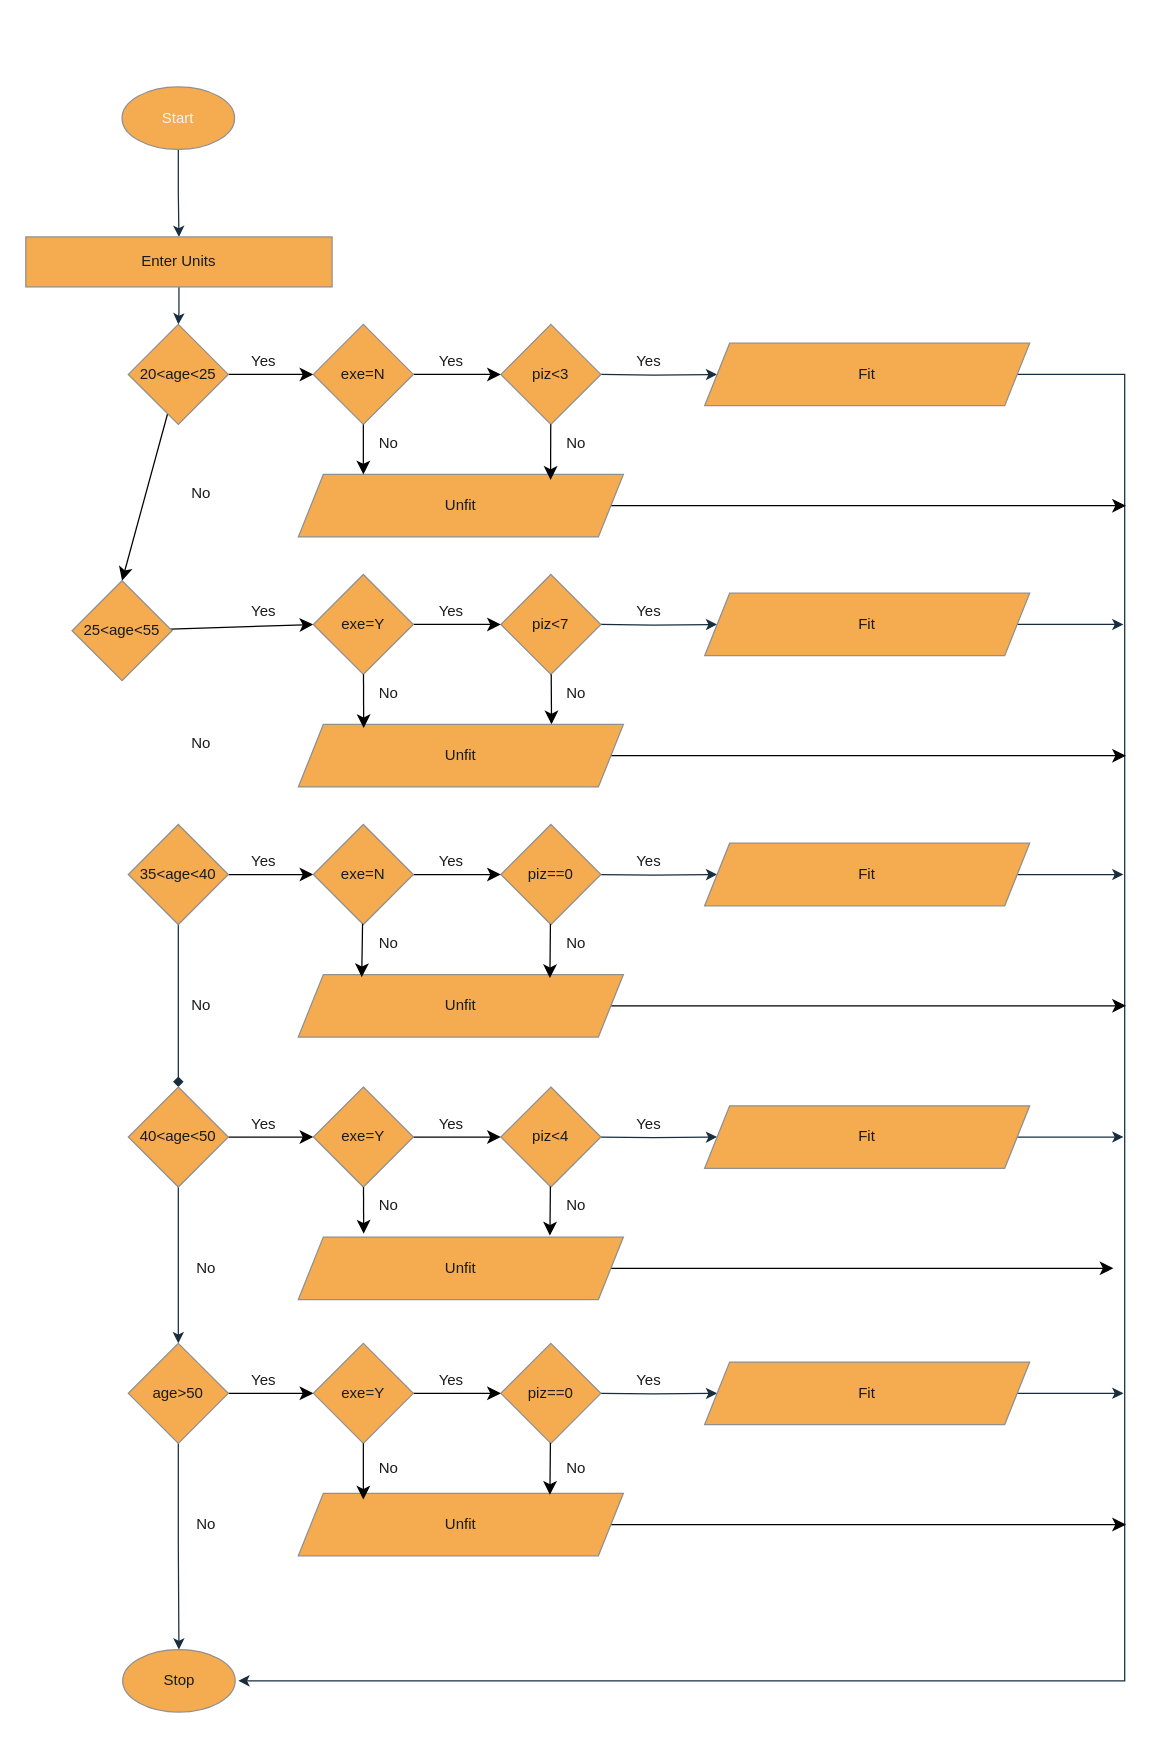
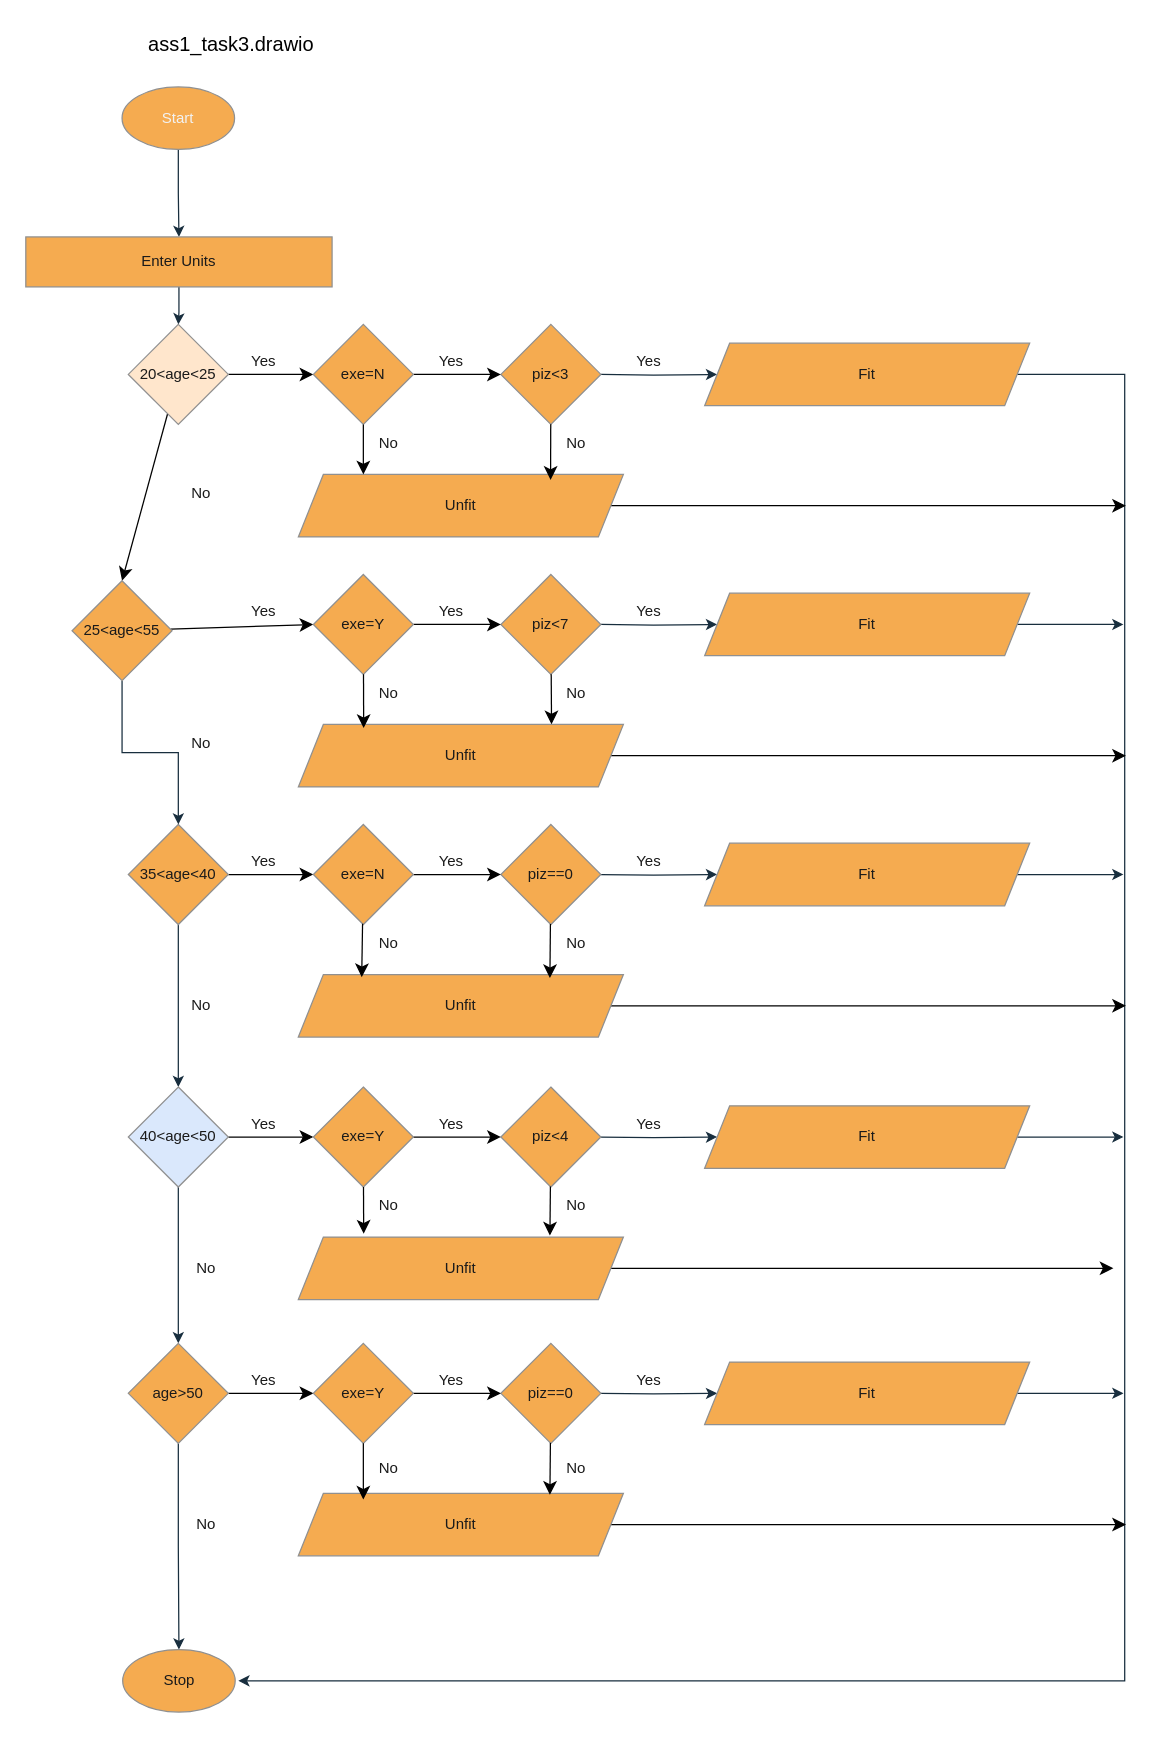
+ <mxCell id="2" value="ass1_task3.drawio" style="text;html=1;align=center;verticalAlign=middle;resizable=0;points=[];autosize=1;strokeColor=none;fillColor=none;fontSize=16;" vertex="1" parent="1"><mxGeometry x="104" y="20" width="160" height="30" as="geometry" /></mxCell>
- <mxCell id="10" value="20&amp;lt;age&amp;lt;25" style="rhombus;whiteSpace=wrap;html=1;labelBackgroundColor=none;fillColor=#F5AB50;strokeColor=#909090;fontColor=#1A1A1A;" vertex="1" parent="1"><mxGeometry x="102" y="259" width="80" height="80" as="geometry" /></mxCell>
+ <mxCell id="10" value="20&amp;lt;age&amp;lt;25" style="rhombus;whiteSpace=wrap;html=1;labelBackgroundColor=none;fillColor=#ffe6cc;strokeColor=#909090;fontColor=#1A1A1A;" vertex="1" parent="1"><mxGeometry x="102" y="259" width="80" height="80" as="geometry" /></mxCell>
+ <mxCell id="15" style="edgeStyle=orthogonalEdgeStyle;rounded=0;orthogonalLoop=1;jettySize=auto;html=1;entryX=0.5;entryY=0;entryDx=0;entryDy=0;labelBackgroundColor=none;strokeColor=#182E3E;fontColor=default;" edge="1" parent="1" source="18" target="14"><mxGeometry relative="1" as="geometry" /></mxCell>
- <mxCell id="11" style="edgeStyle=orthogonalEdgeStyle;rounded=0;orthogonalLoop=1;jettySize=auto;html=1;labelBackgroundColor=none;strokeColor=#182E3E;fontColor=default;endArrow=diamond;" edge="1" parent="1" source="14" target="22"><mxGeometry relative="1" as="geometry"><mxPoint x="142" y="764" as="targetPoint" /></mxGeometry></mxCell>
+ <mxCell id="11" style="edgeStyle=orthogonalEdgeStyle;rounded=0;orthogonalLoop=1;jettySize=auto;html=1;labelBackgroundColor=none;strokeColor=#182E3E;fontColor=default;" edge="1" parent="1" source="14" target="22"><mxGeometry relative="1" as="geometry"><mxPoint x="142" y="764" as="targetPoint" /></mxGeometry></mxCell>
- <mxCell id="22" value="40&amp;lt;age&amp;lt;50" style="rhombus;whiteSpace=wrap;html=1;labelBackgroundColor=none;fillColor=#F5AB50;strokeColor=#909090;fontColor=#1A1A1A;" vertex="1" parent="1"><mxGeometry x="102" y="869" width="80" height="80" as="geometry" /></mxCell>
+ <mxCell id="22" value="40&amp;lt;age&amp;lt;50" style="rhombus;whiteSpace=wrap;html=1;labelBackgroundColor=none;fillColor=#dae8fc;strokeColor=#909090;fontColor=#1A1A1A;" vertex="1" parent="1"><mxGeometry x="102" y="869" width="80" height="80" as="geometry" /></mxCell>
